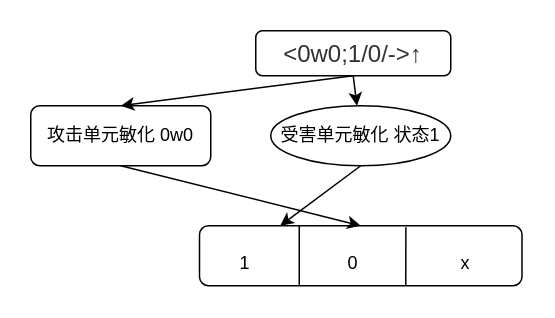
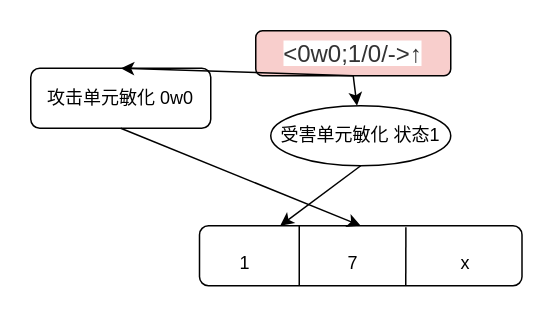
- <mxCell id="2" value="&lt;p class=&quot;MsoNormal&quot;&gt;&lt;span style=&quot;color: rgb(51, 51, 51); letter-spacing: 0pt; font-size: 12pt; background: rgb(255, 255, 255);&quot;&gt;&amp;lt;0w0;1/0/-&amp;gt;↑&lt;/span&gt;&lt;/p&gt;" style="rounded=1;whiteSpace=wrap;html=1;" vertex="1" parent="1"><mxGeometry x="170" y="20" width="130" height="30" as="geometry" /></mxCell>
+ <mxCell id="2" value="&lt;p class=&quot;MsoNormal&quot;&gt;&lt;span style=&quot;color: rgb(51, 51, 51); letter-spacing: 0pt; font-size: 12pt; background: rgb(255, 255, 255);&quot;&gt;&amp;lt;0w0;1/0/-&amp;gt;↑&lt;/span&gt;&lt;/p&gt;" style="rounded=1;whiteSpace=wrap;html=1;fillColor=#f8cecc;" vertex="1" parent="1"><mxGeometry x="170" y="20" width="130" height="30" as="geometry" /></mxCell>
- <mxCell id="3" value="攻击单元敏化 0w0" style="rounded=1;whiteSpace=wrap;html=1;" vertex="1" parent="1"><mxGeometry x="20" y="70" width="120" height="40" as="geometry" /></mxCell>
+ <mxCell id="3" value="攻击单元敏化 0w0" style="rounded=1;whiteSpace=wrap;html=1;" vertex="1" parent="1"><mxGeometry x="20" y="45" width="120" height="40" as="geometry" /></mxCell>
- <mxCell id="13" value="0" style="text;html=1;strokeColor=none;fillColor=none;align=center;verticalAlign=middle;whiteSpace=wrap;rounded=0;" vertex="1" parent="1"><mxGeometry x="205" y="160" width="60" height="30" as="geometry" /></mxCell>
+ <mxCell id="13" value="7" style="text;html=1;strokeColor=none;fillColor=none;align=center;verticalAlign=middle;whiteSpace=wrap;rounded=0;" vertex="1" parent="1"><mxGeometry x="205" y="160" width="60" height="30" as="geometry" /></mxCell>
